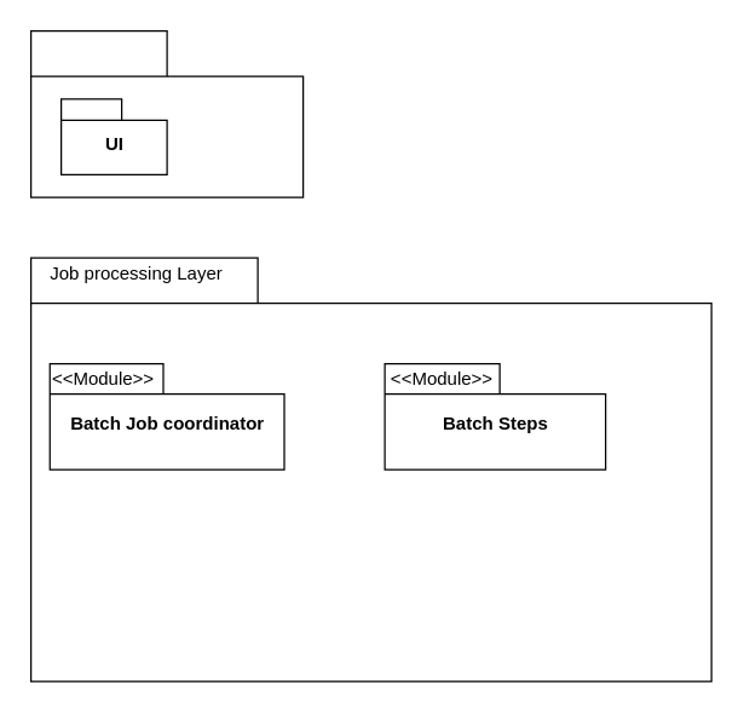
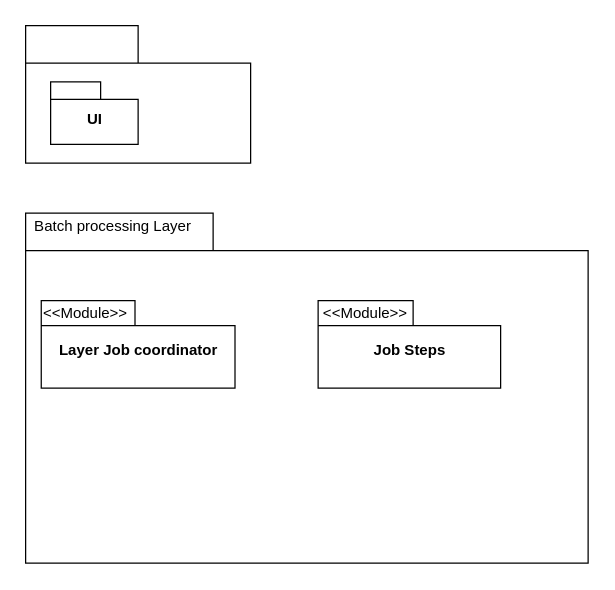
- <mxCell id="3" value="Job processing Layer" style="text;html=1;strokeColor=none;fillColor=none;align=center;verticalAlign=middle;whiteSpace=wrap;rounded=0;" vertex="1" parent="1"><mxGeometry x="20" y="180" width="140" as="geometry" /></mxCell>
+ <mxCell id="3" value="Batch processing Layer" style="text;html=1;strokeColor=none;fillColor=none;align=center;verticalAlign=middle;whiteSpace=wrap;rounded=0;" vertex="1" parent="1"><mxGeometry x="20" y="180" width="140" as="geometry" /></mxCell>
- <mxCell id="6" value="Batch Job coordinator" style="shape=folder;fontStyle=1;spacingTop=10;tabWidth=75;tabHeight=20;tabPosition=left;html=1;" vertex="1" parent="1"><mxGeometry x="32.5" y="240" width="155" height="70" as="geometry" /></mxCell>
+ <mxCell id="6" value="Layer Job coordinator" style="shape=folder;fontStyle=1;spacingTop=10;tabWidth=75;tabHeight=20;tabPosition=left;html=1;" vertex="1" parent="1"><mxGeometry x="32.5" y="240" width="155" height="70" as="geometry" /></mxCell>
- <mxCell id="8" value="Batch Steps" style="shape=folder;fontStyle=1;spacingTop=10;tabWidth=76;tabHeight=20;tabPosition=left;html=1;" vertex="1" parent="1"><mxGeometry x="254" y="240" width="146" height="70" as="geometry" /></mxCell>
+ <mxCell id="8" value="Job Steps" style="shape=folder;fontStyle=1;spacingTop=10;tabWidth=76;tabHeight=20;tabPosition=left;html=1;" vertex="1" parent="1"><mxGeometry x="254" y="240" width="146" height="70" as="geometry" /></mxCell>
